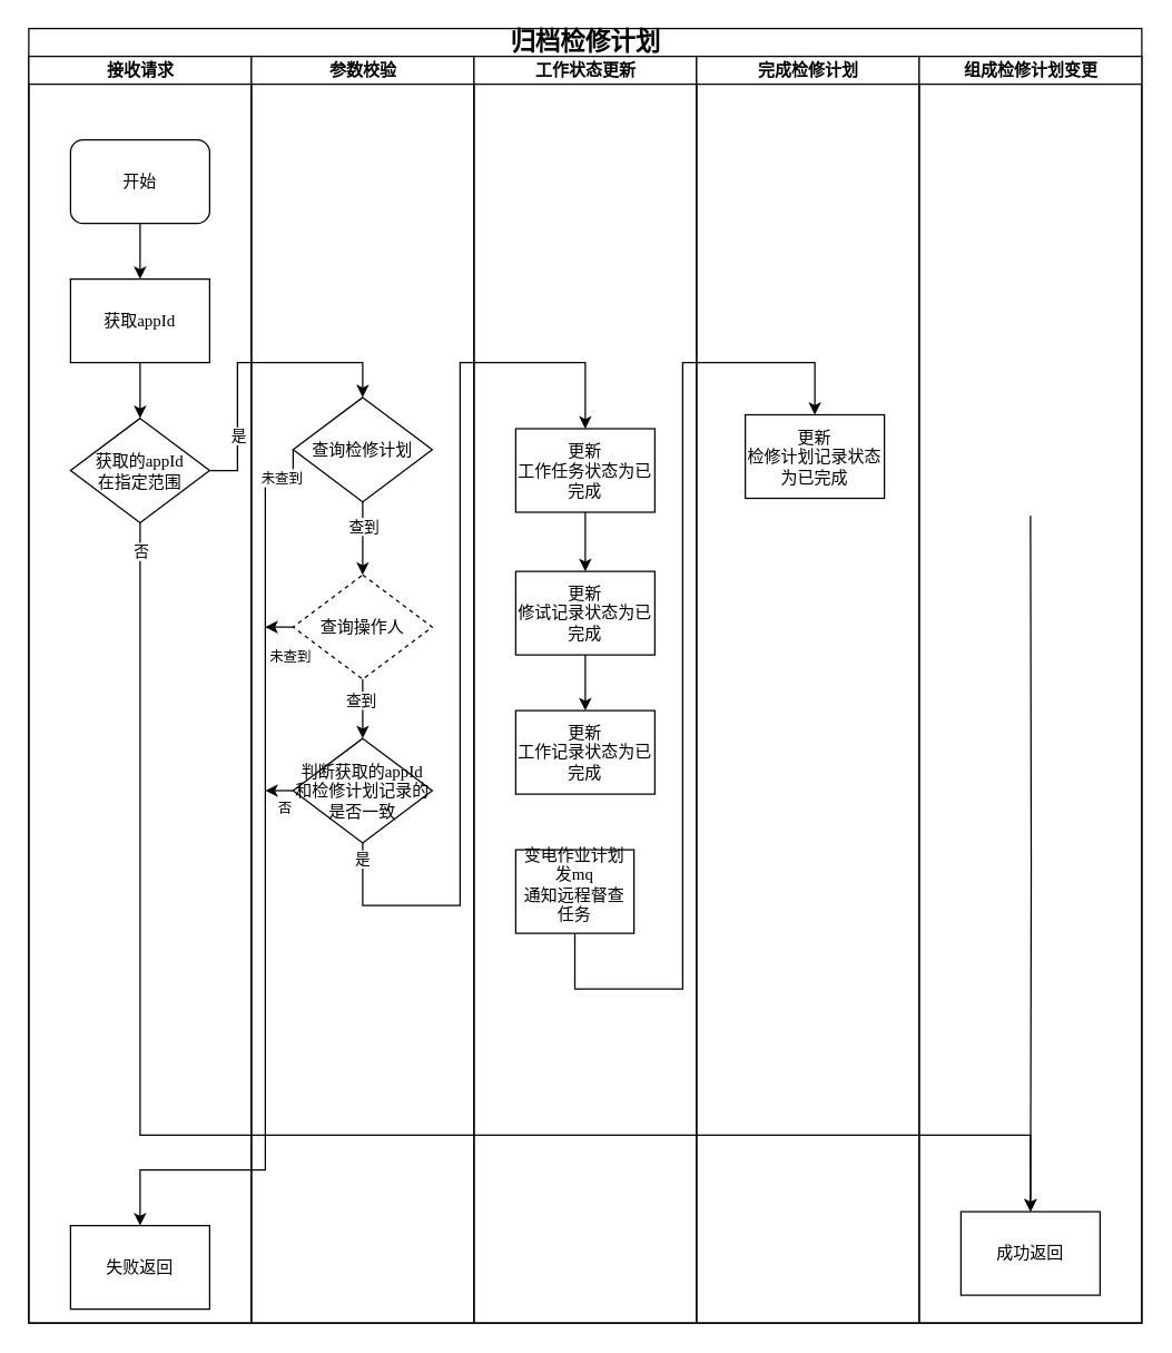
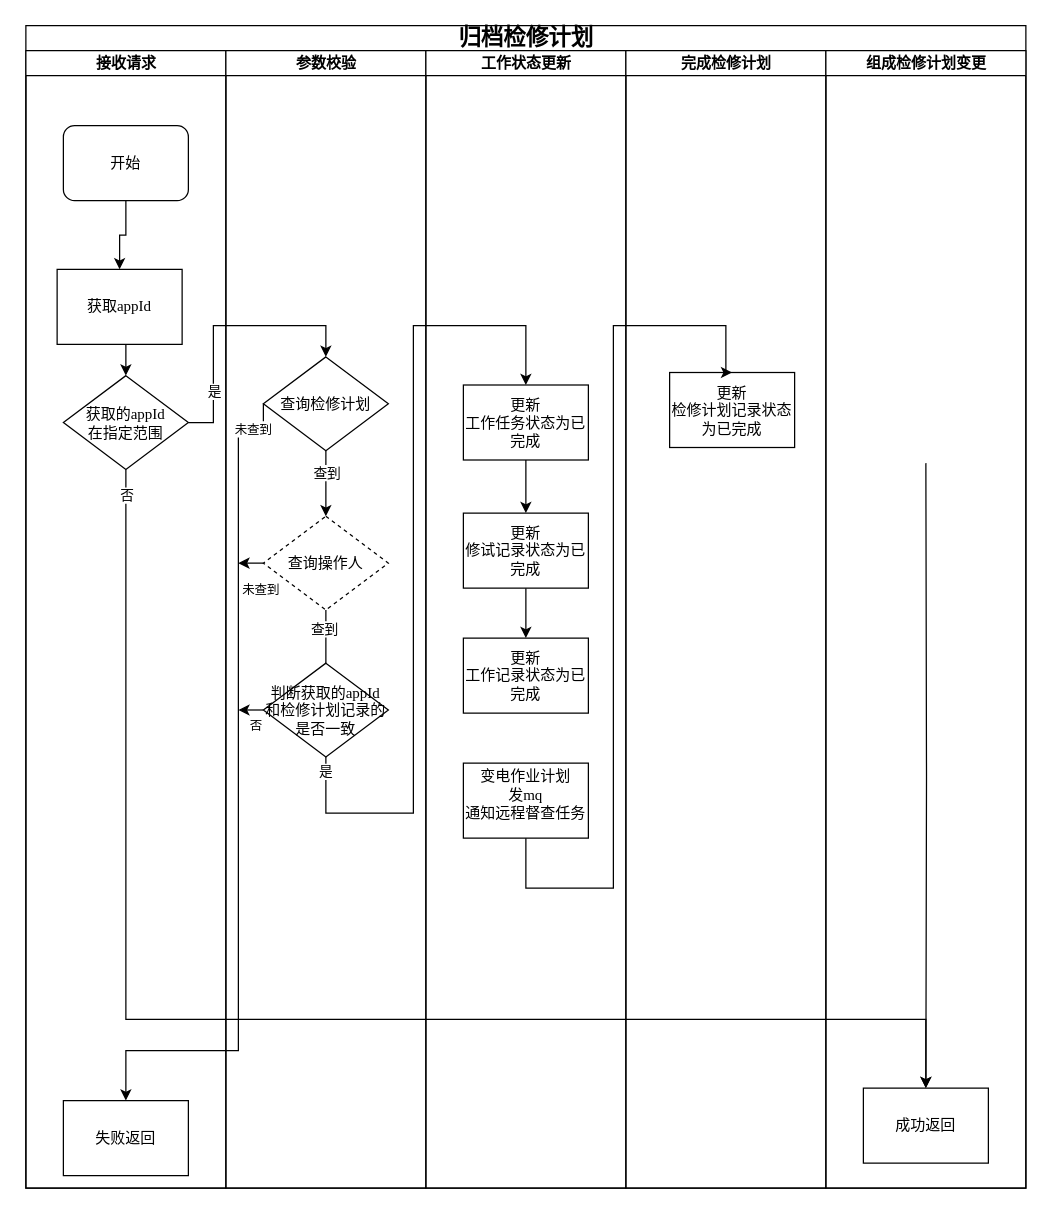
- <mxCell id="8" value="&lt;span style=&quot;font-size: 12px;&quot;&gt;获取appId&lt;/span&gt;" style="whiteSpace=wrap;html=1;fontSize=8;fontFamily=Verdana;rounded=0;shadow=0;labelBackgroundColor=none;strokeWidth=1;" vertex="1" parent="3"><mxGeometry x="30" y="160" width="100" height="60" as="geometry" /></mxCell>
+ <mxCell id="8" value="&lt;span style=&quot;font-size: 12px;&quot;&gt;获取appId&lt;/span&gt;" style="whiteSpace=wrap;html=1;fontSize=8;fontFamily=Verdana;rounded=0;shadow=0;labelBackgroundColor=none;strokeWidth=1;" vertex="1" parent="3"><mxGeometry x="25" y="175" width="100" height="60" as="geometry" /></mxCell>
- <mxCell id="14" style="edgeStyle=orthogonalEdgeStyle;rounded=0;orthogonalLoop=1;jettySize=auto;html=1;exitX=0.5;exitY=1;exitDx=0;exitDy=0;" edge="1" parent="10" source="17" target="20"><mxGeometry relative="1" as="geometry" /></mxCell>
+ <mxCell id="14" style="edgeStyle=orthogonalEdgeStyle;rounded=0;orthogonalLoop=1;jettySize=auto;html=1;exitX=0.5;exitY=1;exitDx=0;exitDy=0;endArrow=none;" edge="1" parent="10" source="17" target="20"><mxGeometry relative="1" as="geometry" /></mxCell>
- <mxCell id="28" value="&lt;div&gt;&lt;span style=&quot;font-size: 12px; background-color: transparent; color: light-dark(rgb(0, 0, 0), rgb(255, 255, 255));&quot;&gt;变电作业计划&lt;/span&gt;&lt;/div&gt;&lt;div&gt;&lt;span style=&quot;font-size: 12px; background-color: transparent; color: light-dark(rgb(0, 0, 0), rgb(255, 255, 255));&quot;&gt;发mq&lt;/span&gt;&lt;/div&gt;&lt;div&gt;&lt;span style=&quot;font-size: 12px; background-color: transparent; color: light-dark(rgb(0, 0, 0), rgb(255, 255, 255));&quot;&gt;通知远程督查任务&lt;/span&gt;&lt;/div&gt;&lt;div&gt;&lt;br&gt;&lt;/div&gt;" style="whiteSpace=wrap;html=1;fontSize=8;fontFamily=Verdana;rounded=0;shadow=0;labelBackgroundColor=none;strokeWidth=1;" vertex="1" parent="22"><mxGeometry x="30" y="570" width="85" height="60" as="geometry" /></mxCell>
+ <mxCell id="28" value="&lt;div&gt;&lt;span style=&quot;font-size: 12px; background-color: transparent; color: light-dark(rgb(0, 0, 0), rgb(255, 255, 255));&quot;&gt;变电作业计划&lt;/span&gt;&lt;/div&gt;&lt;div&gt;&lt;span style=&quot;font-size: 12px; background-color: transparent; color: light-dark(rgb(0, 0, 0), rgb(255, 255, 255));&quot;&gt;发mq&lt;/span&gt;&lt;/div&gt;&lt;div&gt;&lt;span style=&quot;font-size: 12px; background-color: transparent; color: light-dark(rgb(0, 0, 0), rgb(255, 255, 255));&quot;&gt;通知远程督查任务&lt;/span&gt;&lt;/div&gt;&lt;div&gt;&lt;br&gt;&lt;/div&gt;" style="whiteSpace=wrap;html=1;fontSize=8;fontFamily=Verdana;rounded=0;shadow=0;labelBackgroundColor=none;strokeWidth=1;" vertex="1" parent="22"><mxGeometry x="30" y="570" width="100" height="60" as="geometry" /></mxCell>
